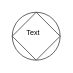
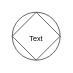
- <mxCell id="4" value="Text" style="text;strokeColor=none;align=center;fillColor=none;html=1;verticalAlign=middle;whiteSpace=wrap;rounded=0;" vertex="1" parent="1"><mxGeometry x="25" y="40" width="60" height="30" as="geometry" /></mxCell>
+ <mxCell id="4" value="Text" style="text;strokeColor=none;align=center;fillColor=none;html=1;verticalAlign=middle;whiteSpace=wrap;rounded=0;" vertex="1" parent="1"><mxGeometry x="30" y="50" width="60" height="30" as="geometry" /></mxCell>
